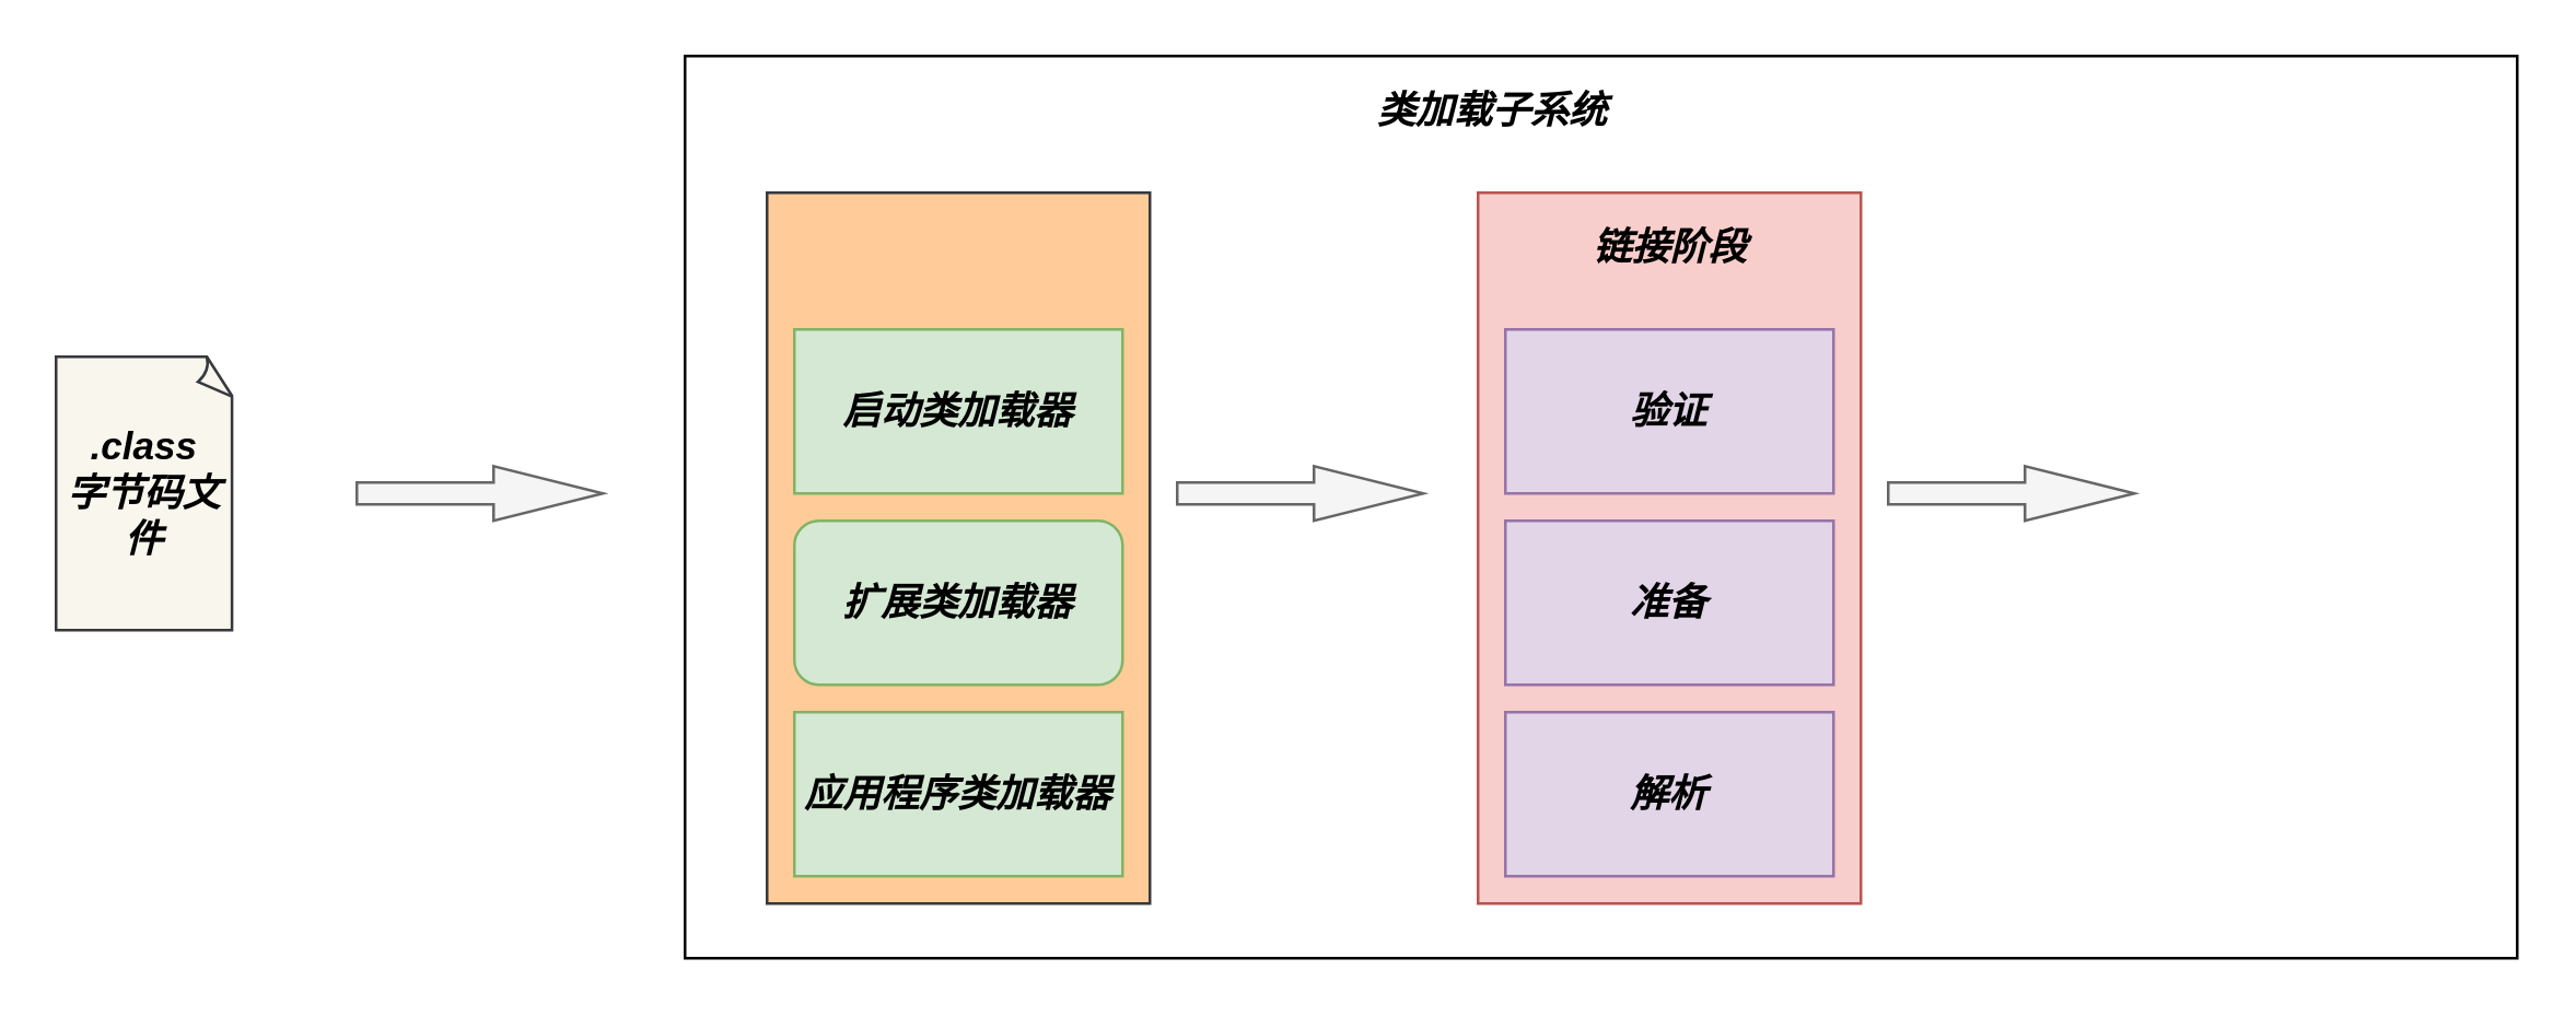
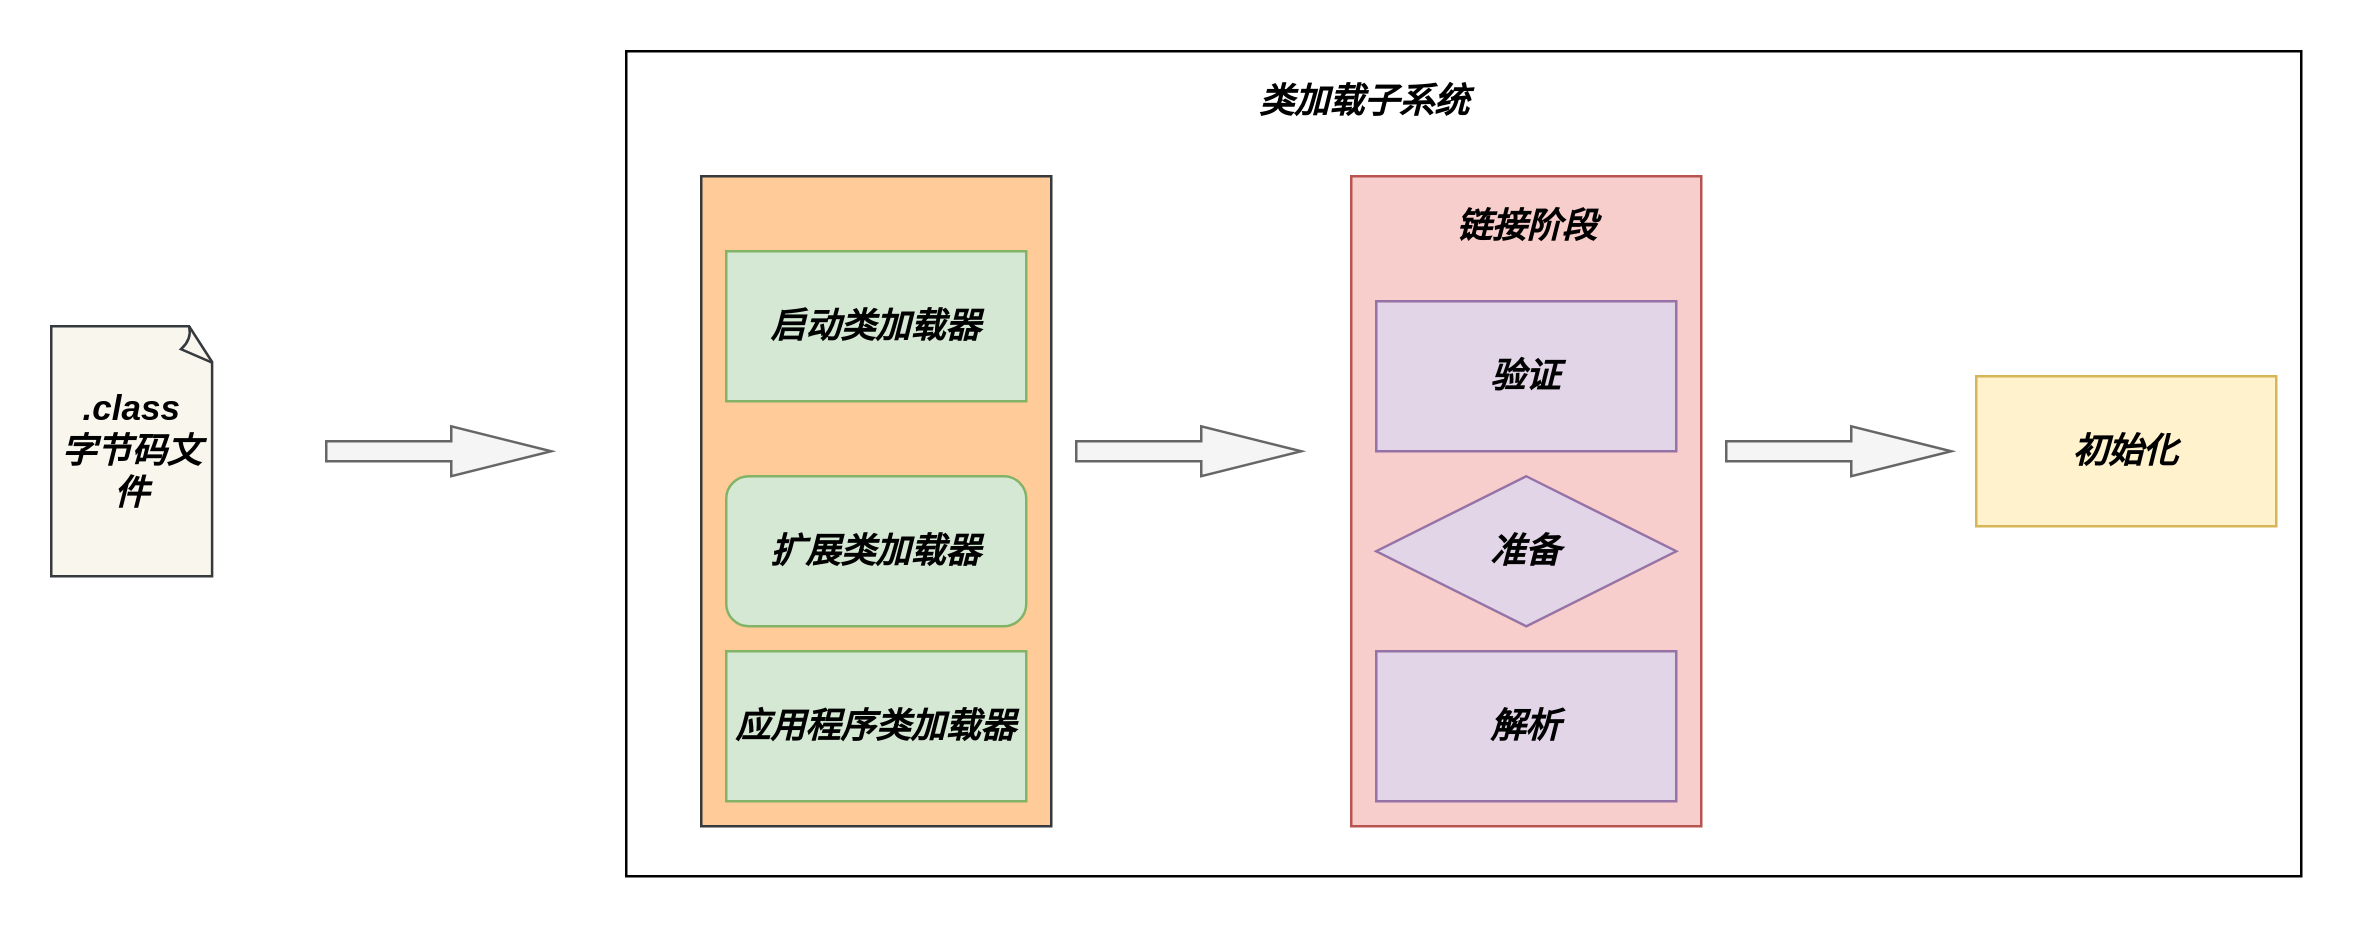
- <mxCell id="7" value="&lt;b&gt;&lt;i&gt;启动类加载器&lt;/i&gt;&lt;/b&gt;" style="rounded=0;whiteSpace=wrap;html=1;fontSize=14;fillColor=#d5e8d4;strokeColor=#82b366;" vertex="1" parent="1"><mxGeometry x="290" y="120" width="120" height="60" as="geometry" /></mxCell>
+ <mxCell id="7" value="&lt;b&gt;&lt;i&gt;启动类加载器&lt;/i&gt;&lt;/b&gt;" style="rounded=0;whiteSpace=wrap;html=1;fontSize=14;fillColor=#d5e8d4;strokeColor=#82b366;" vertex="1" parent="1"><mxGeometry x="290" y="100" width="120" height="60" as="geometry" /></mxCell>
+ <mxCell id="17" value="&lt;b&gt;&lt;i&gt;初始化&lt;/i&gt;&lt;/b&gt;" style="rounded=0;whiteSpace=wrap;html=1;fontSize=14;fillColor=#fff2cc;strokeColor=#d6b656;" vertex="1" parent="1"><mxGeometry x="790" y="150" width="120" height="60" as="geometry" /></mxCell>
- <mxCell id="14" value="&lt;b&gt;&lt;i&gt;准备&lt;/i&gt;&lt;/b&gt;" style="rounded=0;whiteSpace=wrap;html=1;fontSize=14;fillColor=#e1d5e7;strokeColor=#9673a6;" vertex="1" parent="1"><mxGeometry x="550" y="190" width="120" height="60" as="geometry" /></mxCell>
+ <mxCell id="14" value="&lt;b&gt;&lt;i&gt;准备&lt;/i&gt;&lt;/b&gt;" style="rhombus;whiteSpace=wrap;html=1;fontSize=14;fillColor=#e1d5e7;strokeColor=#9673a6;" vertex="1" parent="1"><mxGeometry x="550" y="190" width="120" height="60" as="geometry" /></mxCell>
